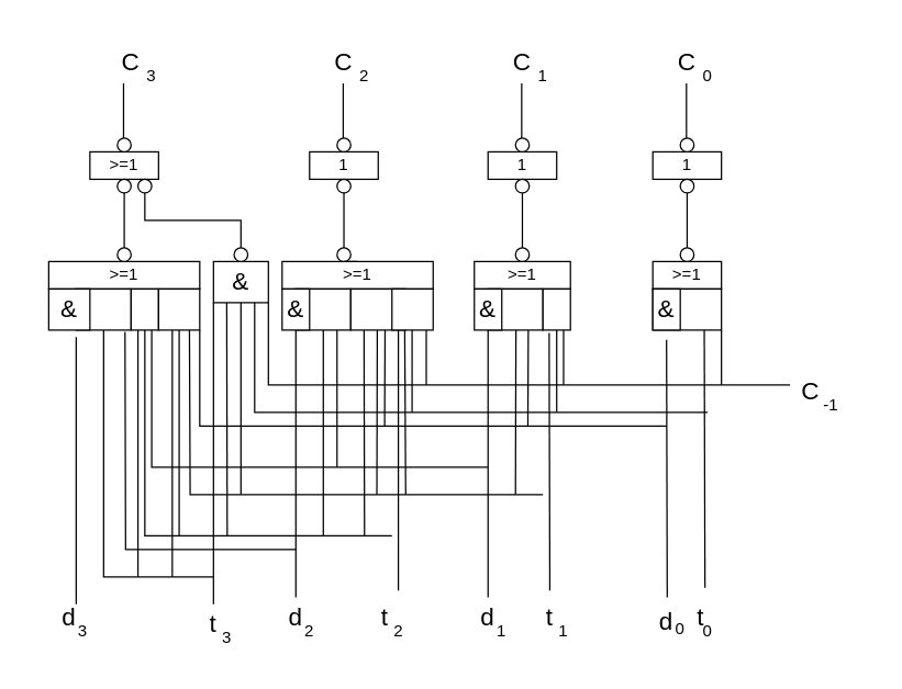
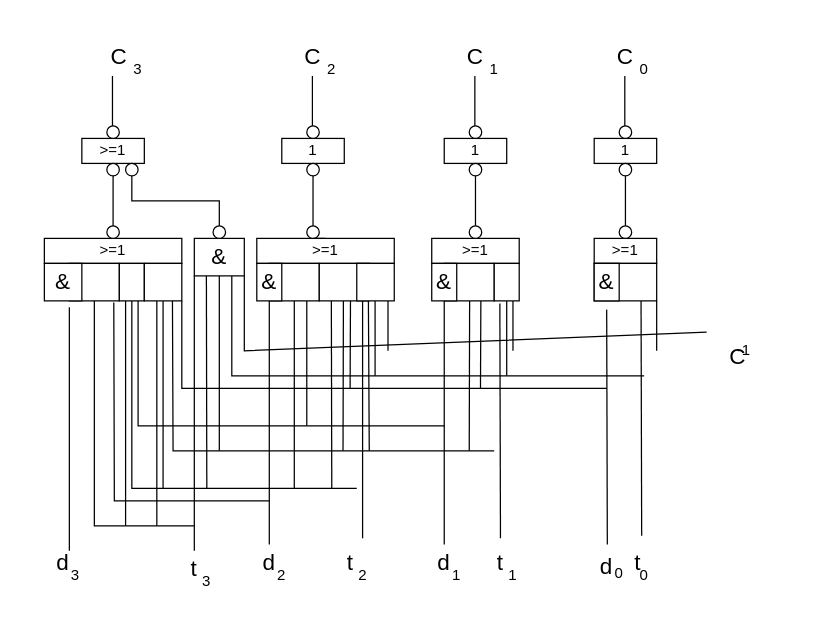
- <mxCell id="11" value="-1" style="text;html=1;strokeColor=none;fillColor=none;align=center;verticalAlign=middle;whiteSpace=wrap;rounded=0;fontSize=12;" vertex="1" parent="1"><mxGeometry x="575" y="280" width="60" height="30" as="geometry" /></mxCell>
+ <mxCell id="11" value="-1" style="text;html=1;strokeColor=none;fillColor=none;align=center;verticalAlign=middle;whiteSpace=wrap;rounded=0;fontSize=12;" vertex="1" parent="1"><mxGeometry x="565" y="265" width="60" height="30" as="geometry" /></mxCell>
